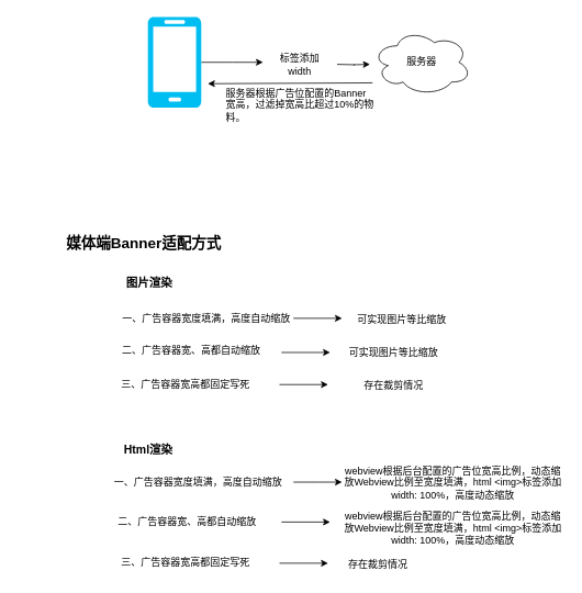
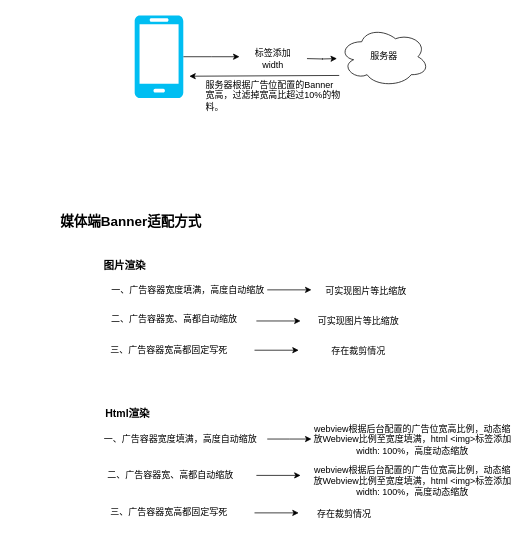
- <mxCell id="16" value="&lt;font style=&quot;font-size: 14px&quot;&gt;&lt;b&gt;图片渲染&lt;/b&gt;&lt;/font&gt;" style="text;html=1;strokeColor=none;fillColor=none;align=center;verticalAlign=middle;whiteSpace=wrap;rounded=0;" parent="1" vertex="1"><mxGeometry x="95.5" y="328" width="170" height="30" as="geometry" /></mxCell>
+ <mxCell id="16" value="&lt;font style=&quot;font-size: 14px&quot;&gt;&lt;b&gt;图片渲染&lt;/b&gt;&lt;/font&gt;" style="text;html=1;strokeColor=none;fillColor=none;align=center;verticalAlign=middle;whiteSpace=wrap;rounded=0;" parent="1" vertex="1"><mxGeometry x="80.5" y="338" width="170" height="30" as="geometry" /></mxCell>
- <mxCell id="19" value="&lt;font style=&quot;font-size: 14px&quot;&gt;&lt;b&gt;Html渲染&lt;/b&gt;&lt;/font&gt;" style="text;html=1;strokeColor=none;fillColor=none;align=center;verticalAlign=middle;whiteSpace=wrap;rounded=0;" parent="1" vertex="1"><mxGeometry x="95" y="531" width="170" height="30" as="geometry" /></mxCell>
+ <mxCell id="19" value="&lt;font style=&quot;font-size: 14px&quot;&gt;&lt;b&gt;Html渲染&lt;/b&gt;&lt;/font&gt;" style="text;html=1;strokeColor=none;fillColor=none;align=center;verticalAlign=middle;whiteSpace=wrap;rounded=0;" parent="1" vertex="1"><mxGeometry y="536" width="170" height="30" as="geometry" x="85" /></mxCell>
